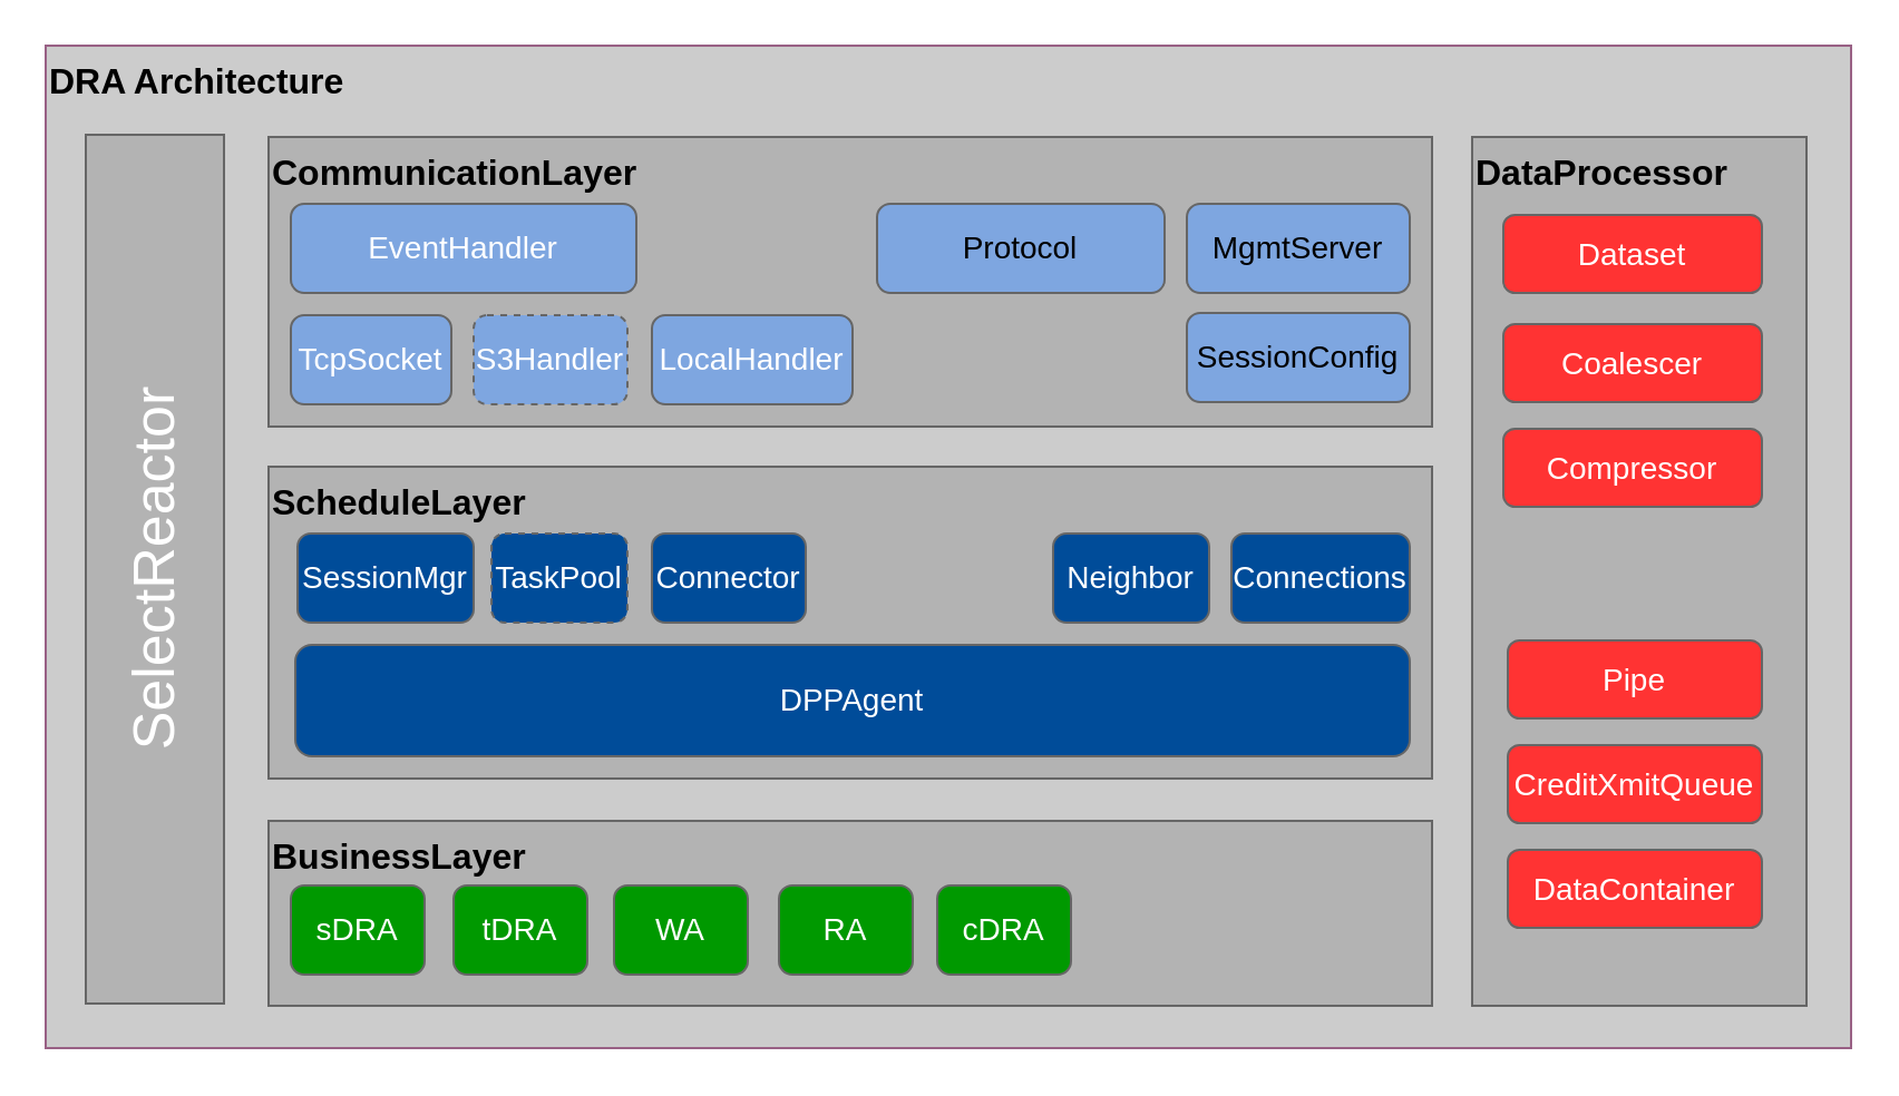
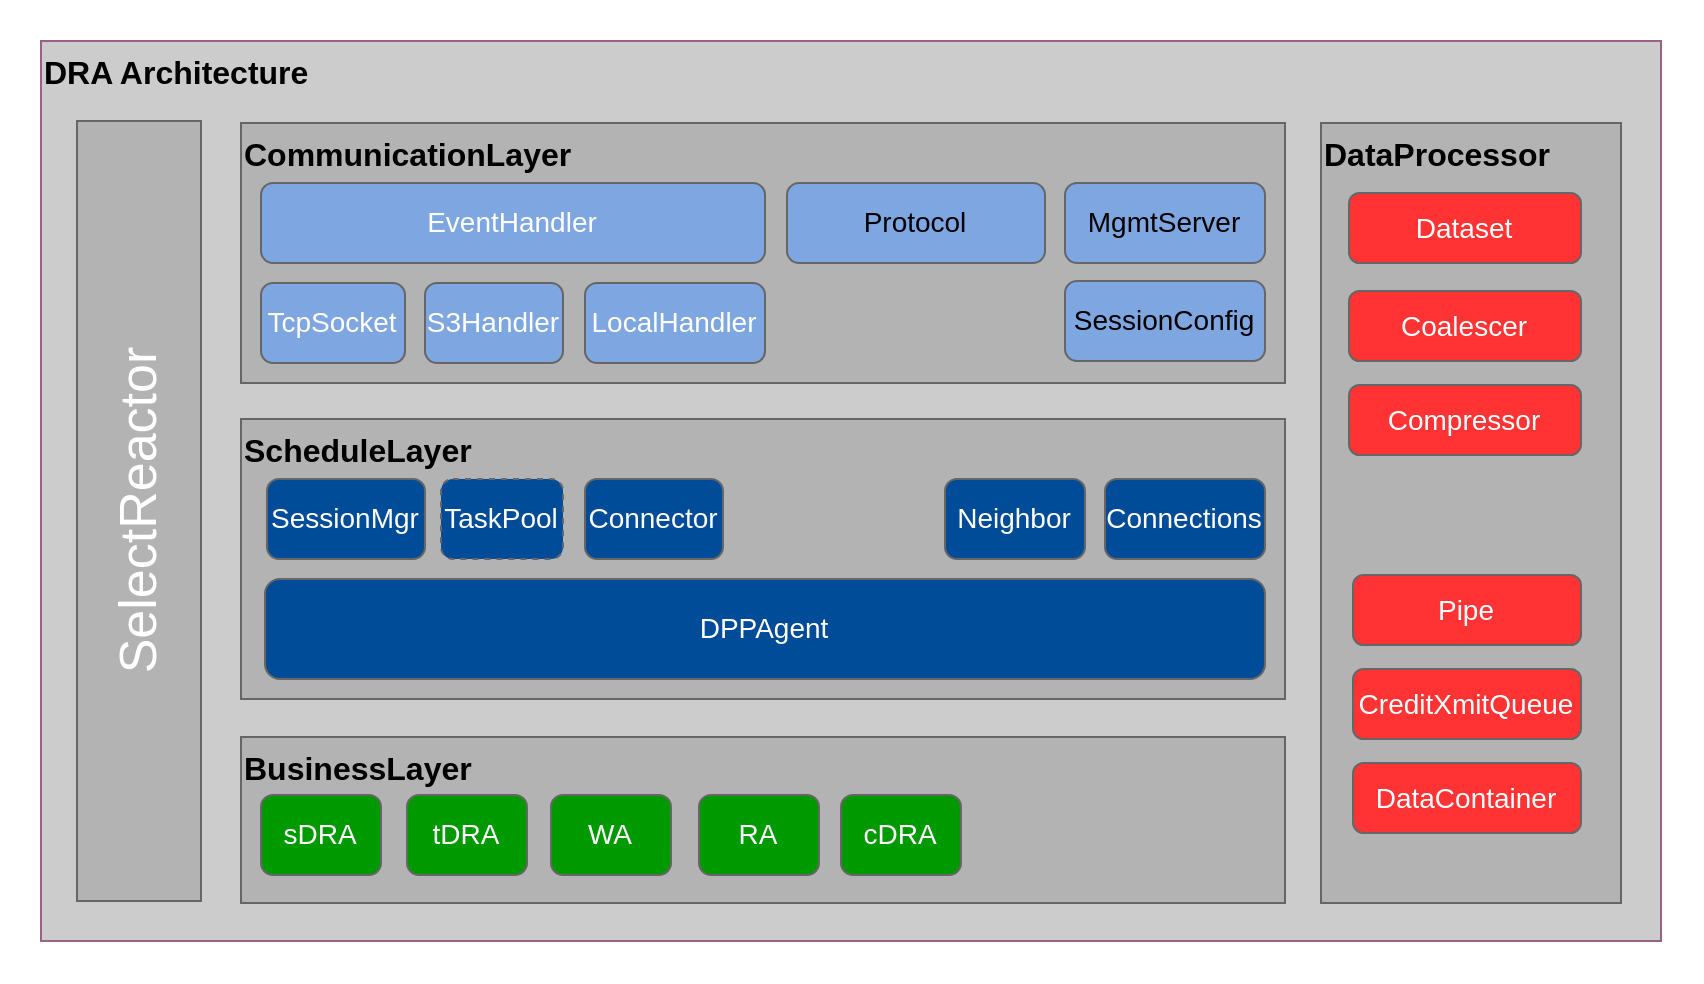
- <mxCell id="13" value="EventHandler" style="rounded=1;whiteSpace=wrap;html=1;labelBackgroundColor=none;strokeColor=#666666;fillColor=#7EA6E0;gradientColor=none;fontSize=14;fontColor=#FFFFFF;align=center;" parent="1" vertex="1"><mxGeometry x="130" y="91" width="155" height="40" as="geometry" /></mxCell>
+ <mxCell id="13" value="EventHandler" style="rounded=1;whiteSpace=wrap;html=1;labelBackgroundColor=none;strokeColor=#666666;fillColor=#7EA6E0;gradientColor=none;fontSize=14;fontColor=#FFFFFF;align=center;" parent="1" vertex="1"><mxGeometry x="130" y="91" width="252" height="40" as="geometry" /></mxCell>
- <mxCell id="15" value="S3Handler" style="rounded=1;whiteSpace=wrap;html=1;labelBackgroundColor=none;strokeColor=#666666;fillColor=#7EA6E0;gradientColor=none;fontSize=14;fontColor=#FFFFFF;align=center;dashed=1;" parent="1" vertex="1"><mxGeometry x="212" y="141" width="69" height="40" as="geometry" /></mxCell>
+ <mxCell id="15" value="S3Handler" style="rounded=1;whiteSpace=wrap;html=1;labelBackgroundColor=none;strokeColor=#666666;fillColor=#7EA6E0;gradientColor=none;fontSize=14;fontColor=#FFFFFF;align=center;" parent="1" vertex="1"><mxGeometry x="212" y="141" width="69" height="40" as="geometry" /></mxCell>
